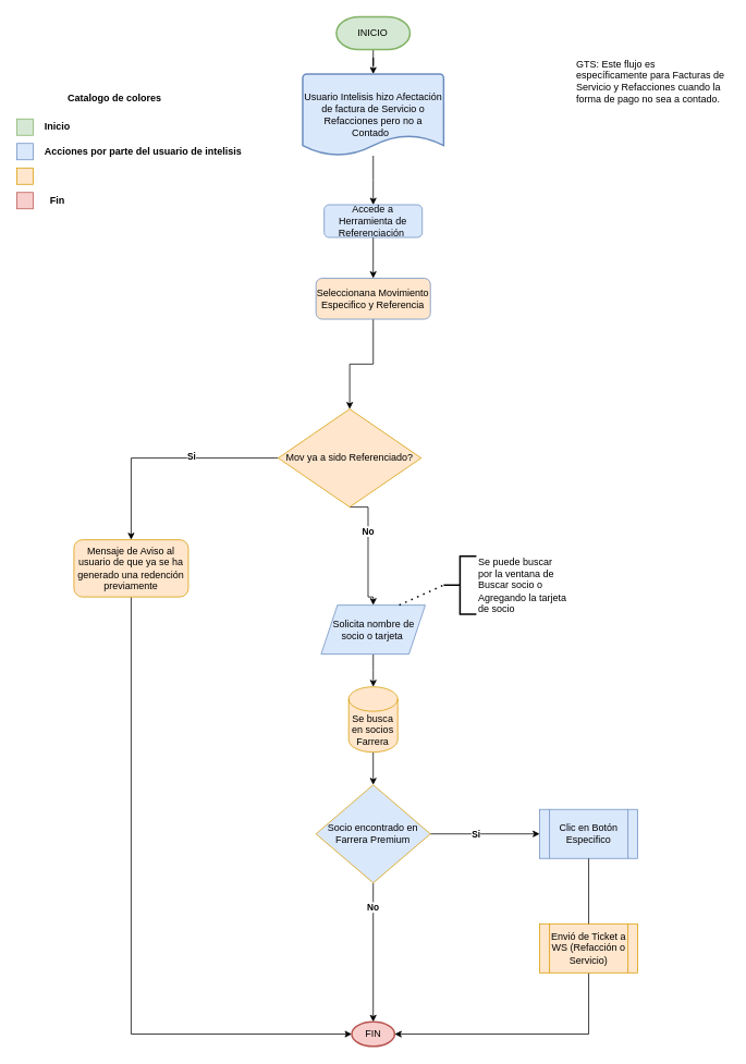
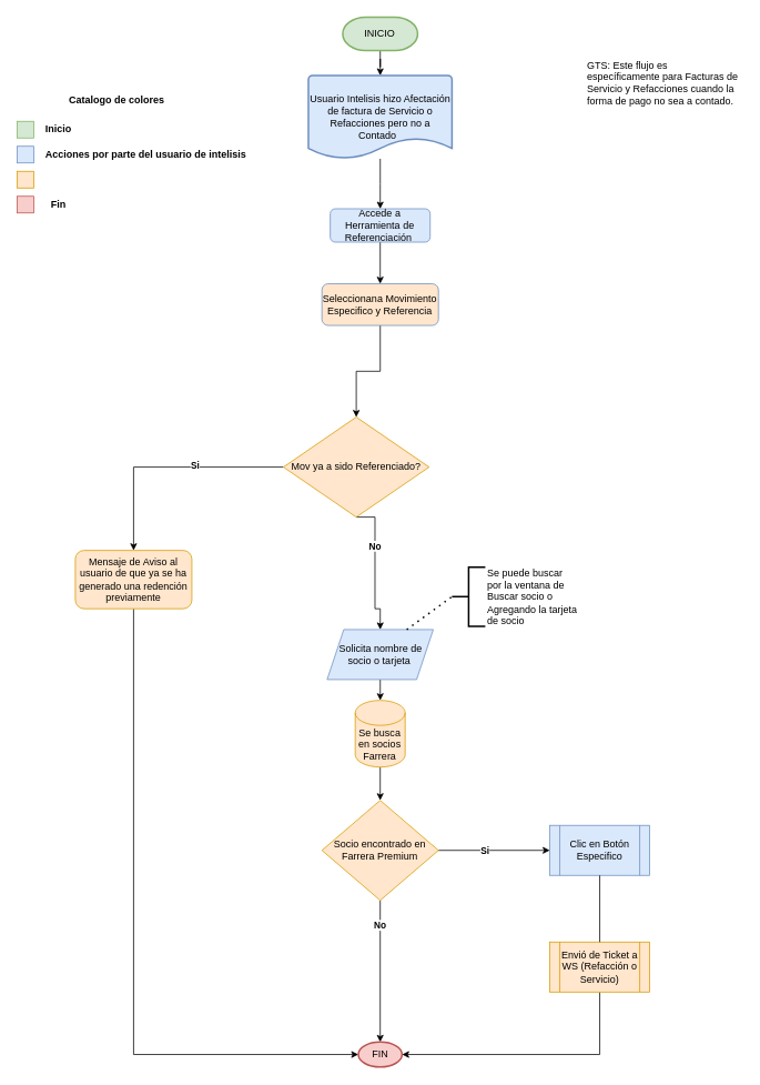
- <mxCell id="12" value="Solicita nombre de socio o tarjeta&amp;nbsp;" style="shape=parallelogram;perimeter=parallelogramPerimeter;whiteSpace=wrap;html=1;fixedSize=1;fillColor=#dae8fc;strokeColor=#6c8ebf;" vertex="1" parent="1"><mxGeometry x="392.5" y="740" width="127.5" height="60" as="geometry" /></mxCell>
+ <mxCell id="12" value="Solicita nombre de socio o tarjeta&amp;nbsp;" style="shape=parallelogram;perimeter=parallelogramPerimeter;whiteSpace=wrap;html=1;fixedSize=1;fillColor=#dae8fc;strokeColor=#6c8ebf;" vertex="1" parent="1"><mxGeometry x="392.5" y="755" width="127.5" height="60" as="geometry" /></mxCell>
- <mxCell id="17" value="Socio encontrado en Farrera Premium&lt;br&gt;" style="rhombus;whiteSpace=wrap;html=1;fillColor=#dae8fc;strokeColor=#d79b00;" vertex="1" parent="1"><mxGeometry x="386.25" y="960" width="140" height="120" as="geometry" /></mxCell>
+ <mxCell id="17" value="Socio encontrado en Farrera Premium&lt;br&gt;" style="rhombus;whiteSpace=wrap;html=1;fillColor=#ffe6cc;strokeColor=#d79b00;" vertex="1" parent="1"><mxGeometry x="386.25" y="960" width="140" height="120" as="geometry" /></mxCell>
